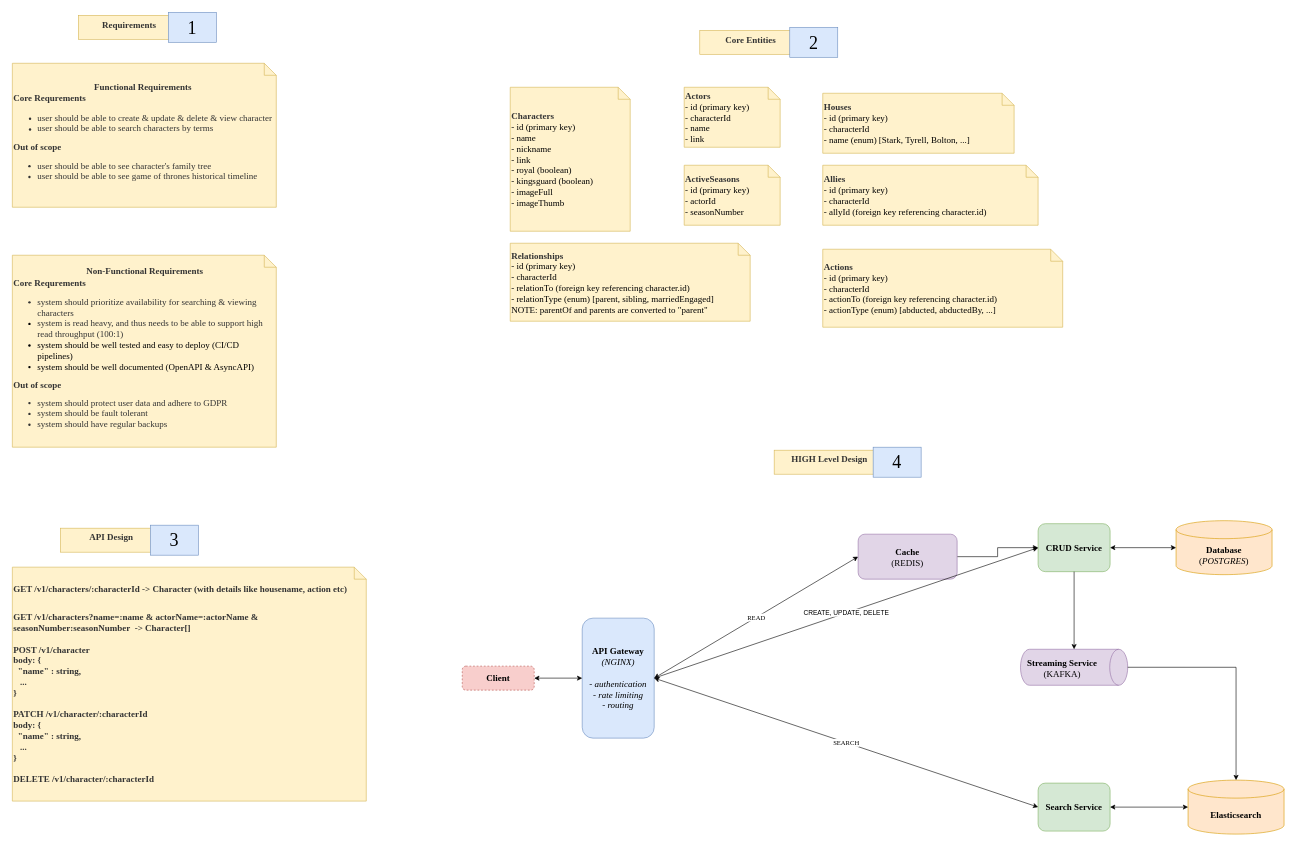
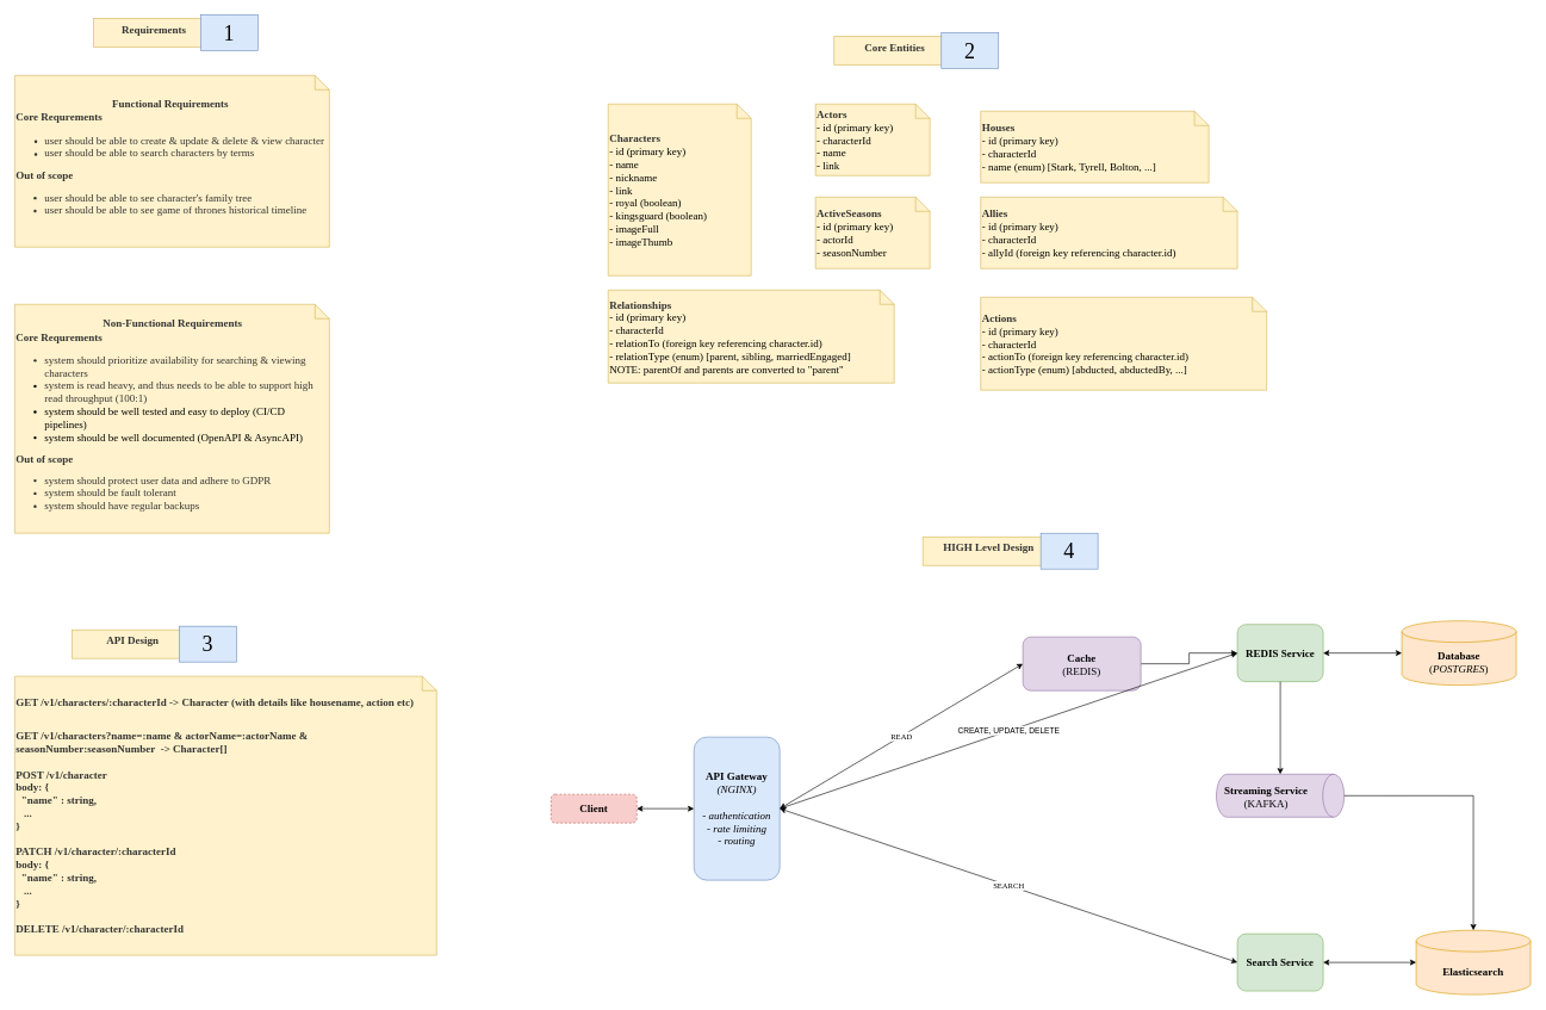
- <mxCell id="4" value="&lt;font style=&quot;font-size: 15px;&quot;&gt;&lt;b&gt;CRUD Service&lt;/b&gt;&lt;/font&gt;" style="rounded=1;whiteSpace=wrap;html=1;fillColor=#d5e8d4;strokeColor=#82b366;fontFamily=Comic Sans MS;" parent="1" vertex="1"><mxGeometry x="1730" y="872.5" width="120" height="80" as="geometry" /></mxCell>
+ <mxCell id="4" value="&lt;font style=&quot;font-size: 15px;&quot;&gt;&lt;b&gt;REDIS Service&lt;/b&gt;&lt;/font&gt;" style="rounded=1;whiteSpace=wrap;html=1;fillColor=#d5e8d4;strokeColor=#82b366;fontFamily=Comic Sans MS;" parent="1" vertex="1"><mxGeometry x="1730" y="872.5" width="120" height="80" as="geometry" /></mxCell>
